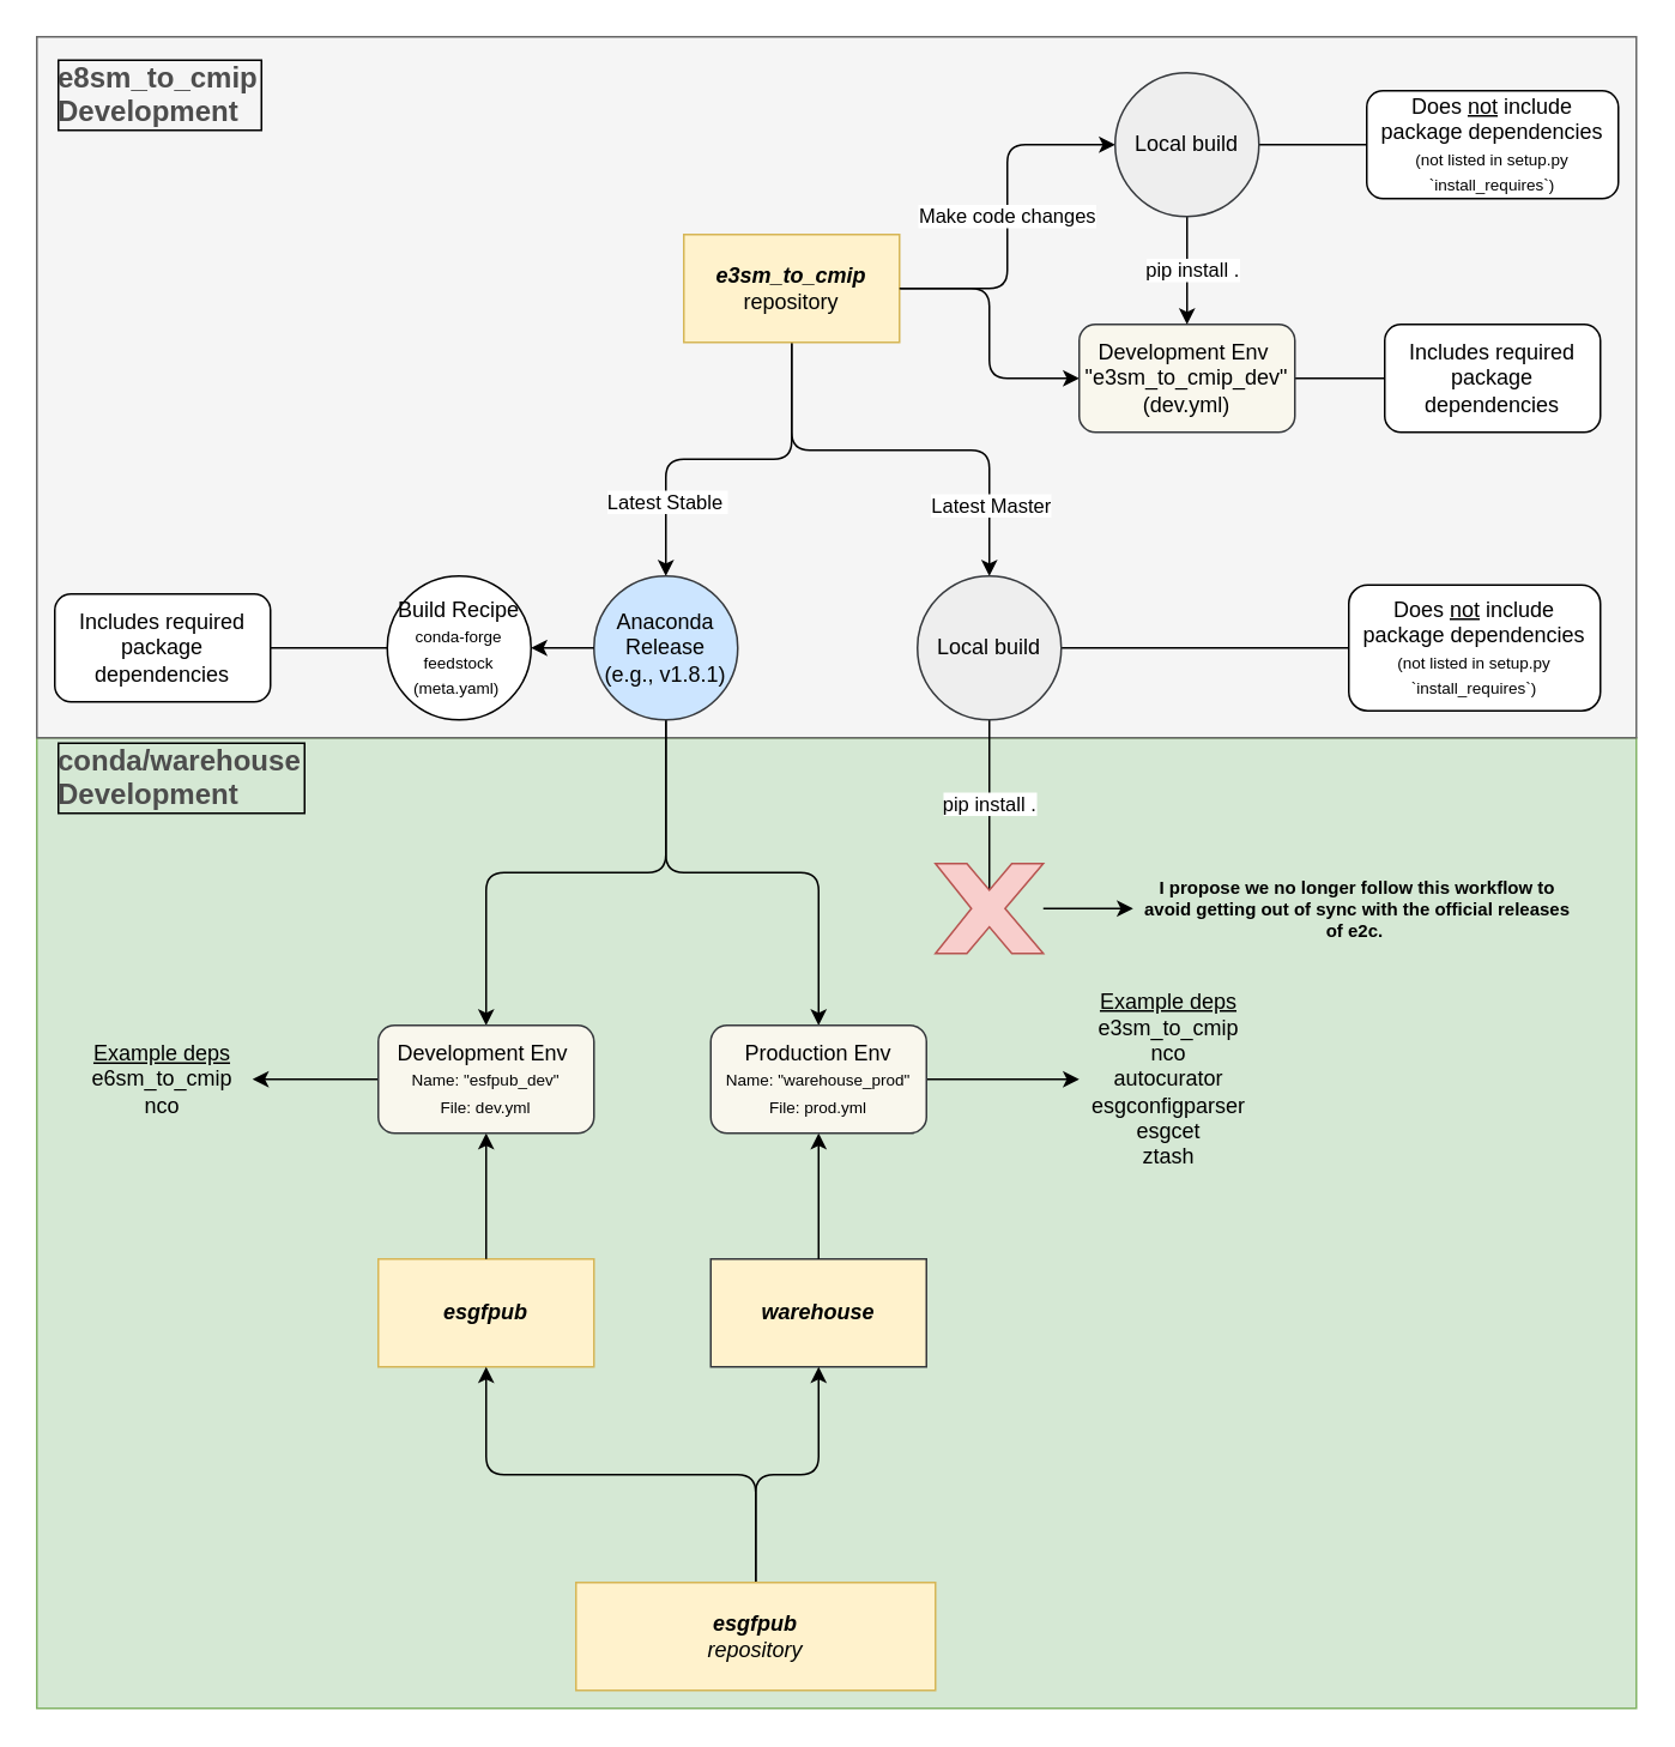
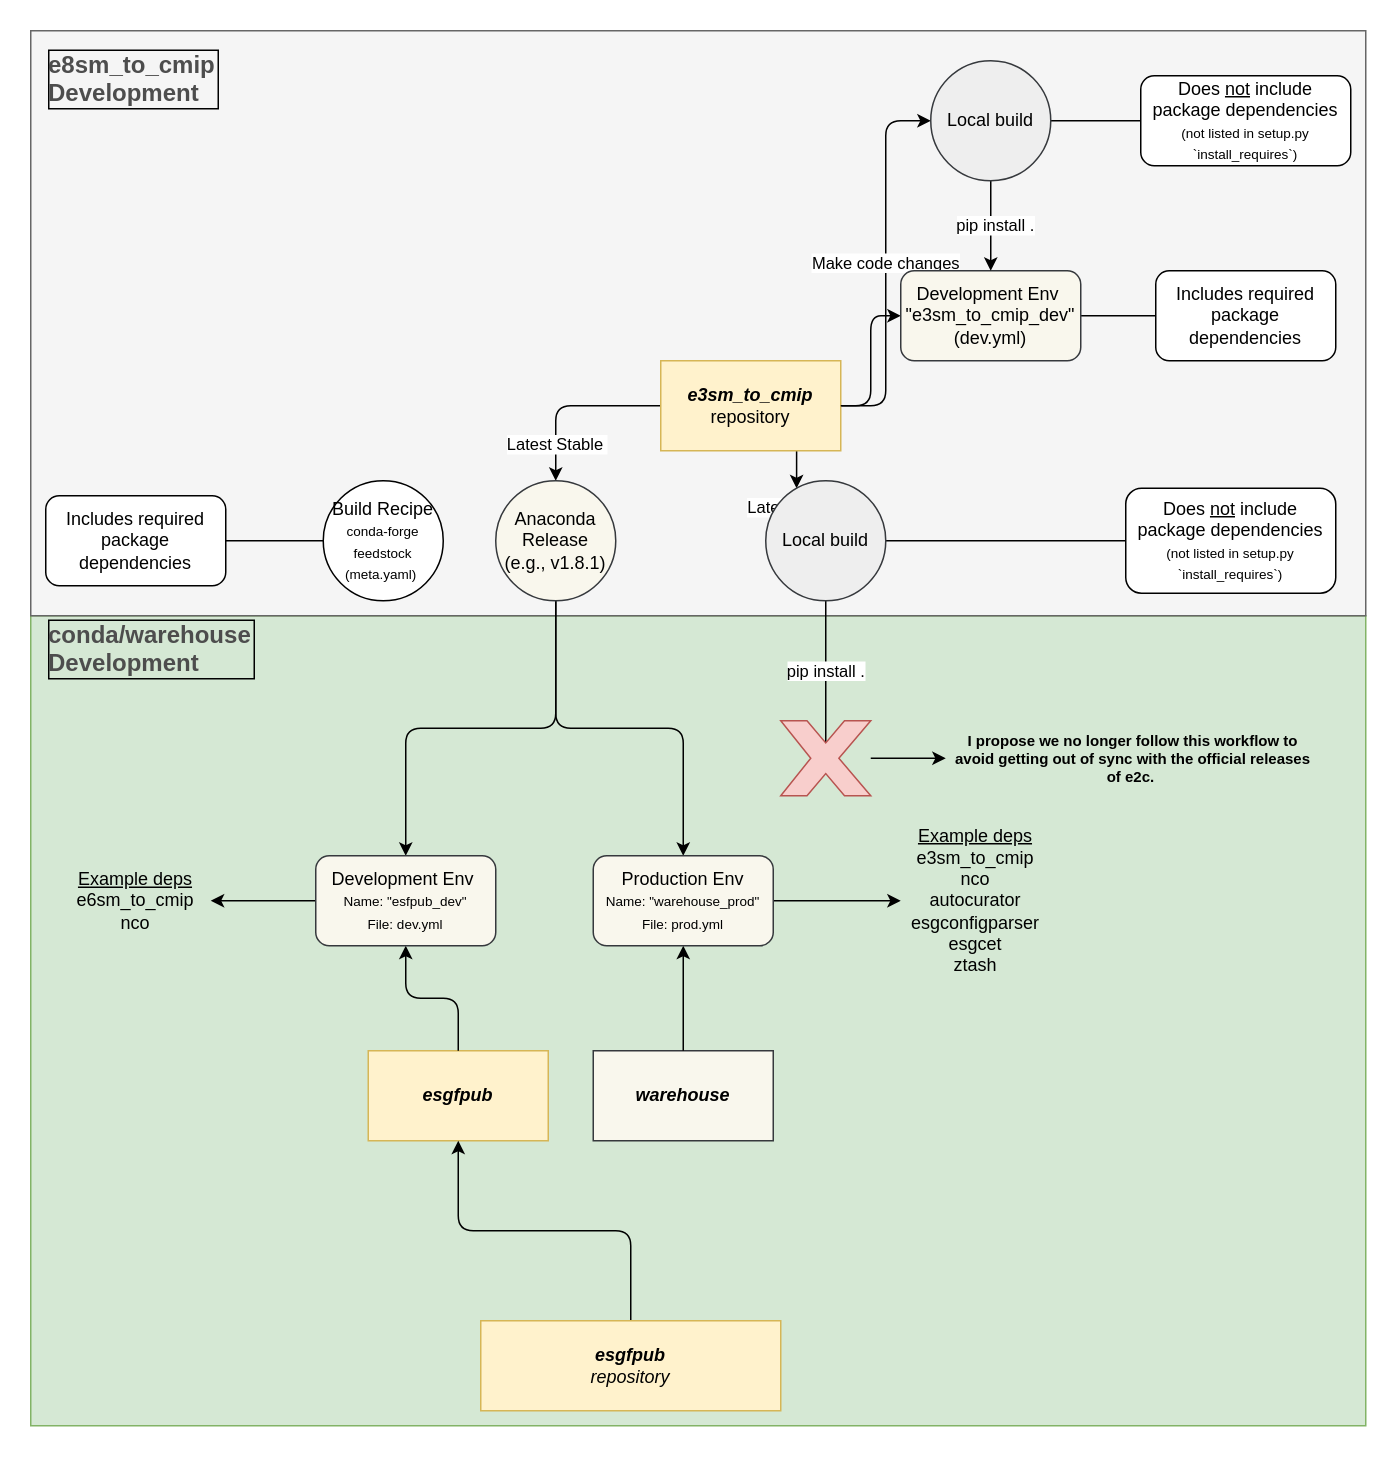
- <mxCell id="9" value="&lt;i&gt;&lt;b&gt;e3sm_to_cmip&lt;/b&gt;&lt;/i&gt;&lt;br&gt;repository" style="rounded=0;whiteSpace=wrap;html=1;fillColor=#fff2cc;strokeColor=#d6b656;" parent="1" vertex="1"><mxGeometry x="380" y="130" width="120" height="60" as="geometry" /></mxCell>
+ <mxCell id="9" value="&lt;i&gt;&lt;b&gt;e3sm_to_cmip&lt;/b&gt;&lt;/i&gt;&lt;br&gt;repository" style="rounded=0;whiteSpace=wrap;html=1;fillColor=#fff2cc;strokeColor=#d6b656;" parent="1" vertex="1"><mxGeometry x="440" y="240" width="120" height="60" as="geometry" /></mxCell>
- <mxCell id="23" style="edgeStyle=orthogonalEdgeStyle;html=1;startArrow=classic;startFill=1;endArrow=none;endFill=0;" parent="1" source="24" target="13" edge="1"><mxGeometry relative="1" as="geometry" /></mxCell>
- <mxCell id="13" value="Anaconda Release &lt;br&gt;(e.g., v1.8.1)" style="ellipse;whiteSpace=wrap;html=1;aspect=fixed;fillColor=#cce5ff;strokeColor=#36393d;" parent="1" vertex="1"><mxGeometry x="330" y="320" width="80" height="80" as="geometry" /></mxCell>
+ <mxCell id="13" value="Anaconda Release &lt;br&gt;(e.g., v1.8.1)" style="ellipse;whiteSpace=wrap;html=1;aspect=fixed;fillColor=#f9f7ed;strokeColor=#36393d;" parent="1" vertex="1"><mxGeometry x="330" y="320" width="80" height="80" as="geometry" /></mxCell>
- <mxCell id="10" value="&lt;b&gt;&lt;i&gt;esgfpub&lt;/i&gt;&lt;/b&gt;" style="rounded=0;whiteSpace=wrap;html=1;fillColor=#fff2cc;strokeColor=#d6b656;" parent="1" vertex="1"><mxGeometry x="210" y="700" width="120" height="60" as="geometry" /></mxCell>
+ <mxCell id="10" value="&lt;b&gt;&lt;i&gt;esgfpub&lt;/i&gt;&lt;/b&gt;" style="rounded=0;whiteSpace=wrap;html=1;fillColor=#fff2cc;strokeColor=#d6b656;" parent="1" vertex="1"><mxGeometry x="245" y="700" width="120" height="60" as="geometry" /></mxCell>
- <mxCell id="36" value="&lt;i&gt;&lt;b&gt;warehouse&lt;/b&gt;&lt;/i&gt;" style="rounded=0;whiteSpace=wrap;html=1;fillColor=#FFF2CC;strokeColor=#36393d;" parent="1" vertex="1"><mxGeometry x="395" y="700" width="120" height="60" as="geometry" /></mxCell>
+ <mxCell id="36" value="&lt;i&gt;&lt;b&gt;warehouse&lt;/b&gt;&lt;/i&gt;" style="rounded=0;whiteSpace=wrap;html=1;fillColor=#f9f7ed;strokeColor=#36393d;" parent="1" vertex="1"><mxGeometry x="395" y="700" width="120" height="60" as="geometry" /></mxCell>
- <mxCell id="44" style="edgeStyle=orthogonalEdgeStyle;html=1;exitX=0.5;exitY=0;exitDx=0;exitDy=0;startArrow=none;startFill=0;endArrow=classic;endFill=1;" edge="1" parent="1" source="45" target="36"><mxGeometry relative="1" as="geometry" /></mxCell>
